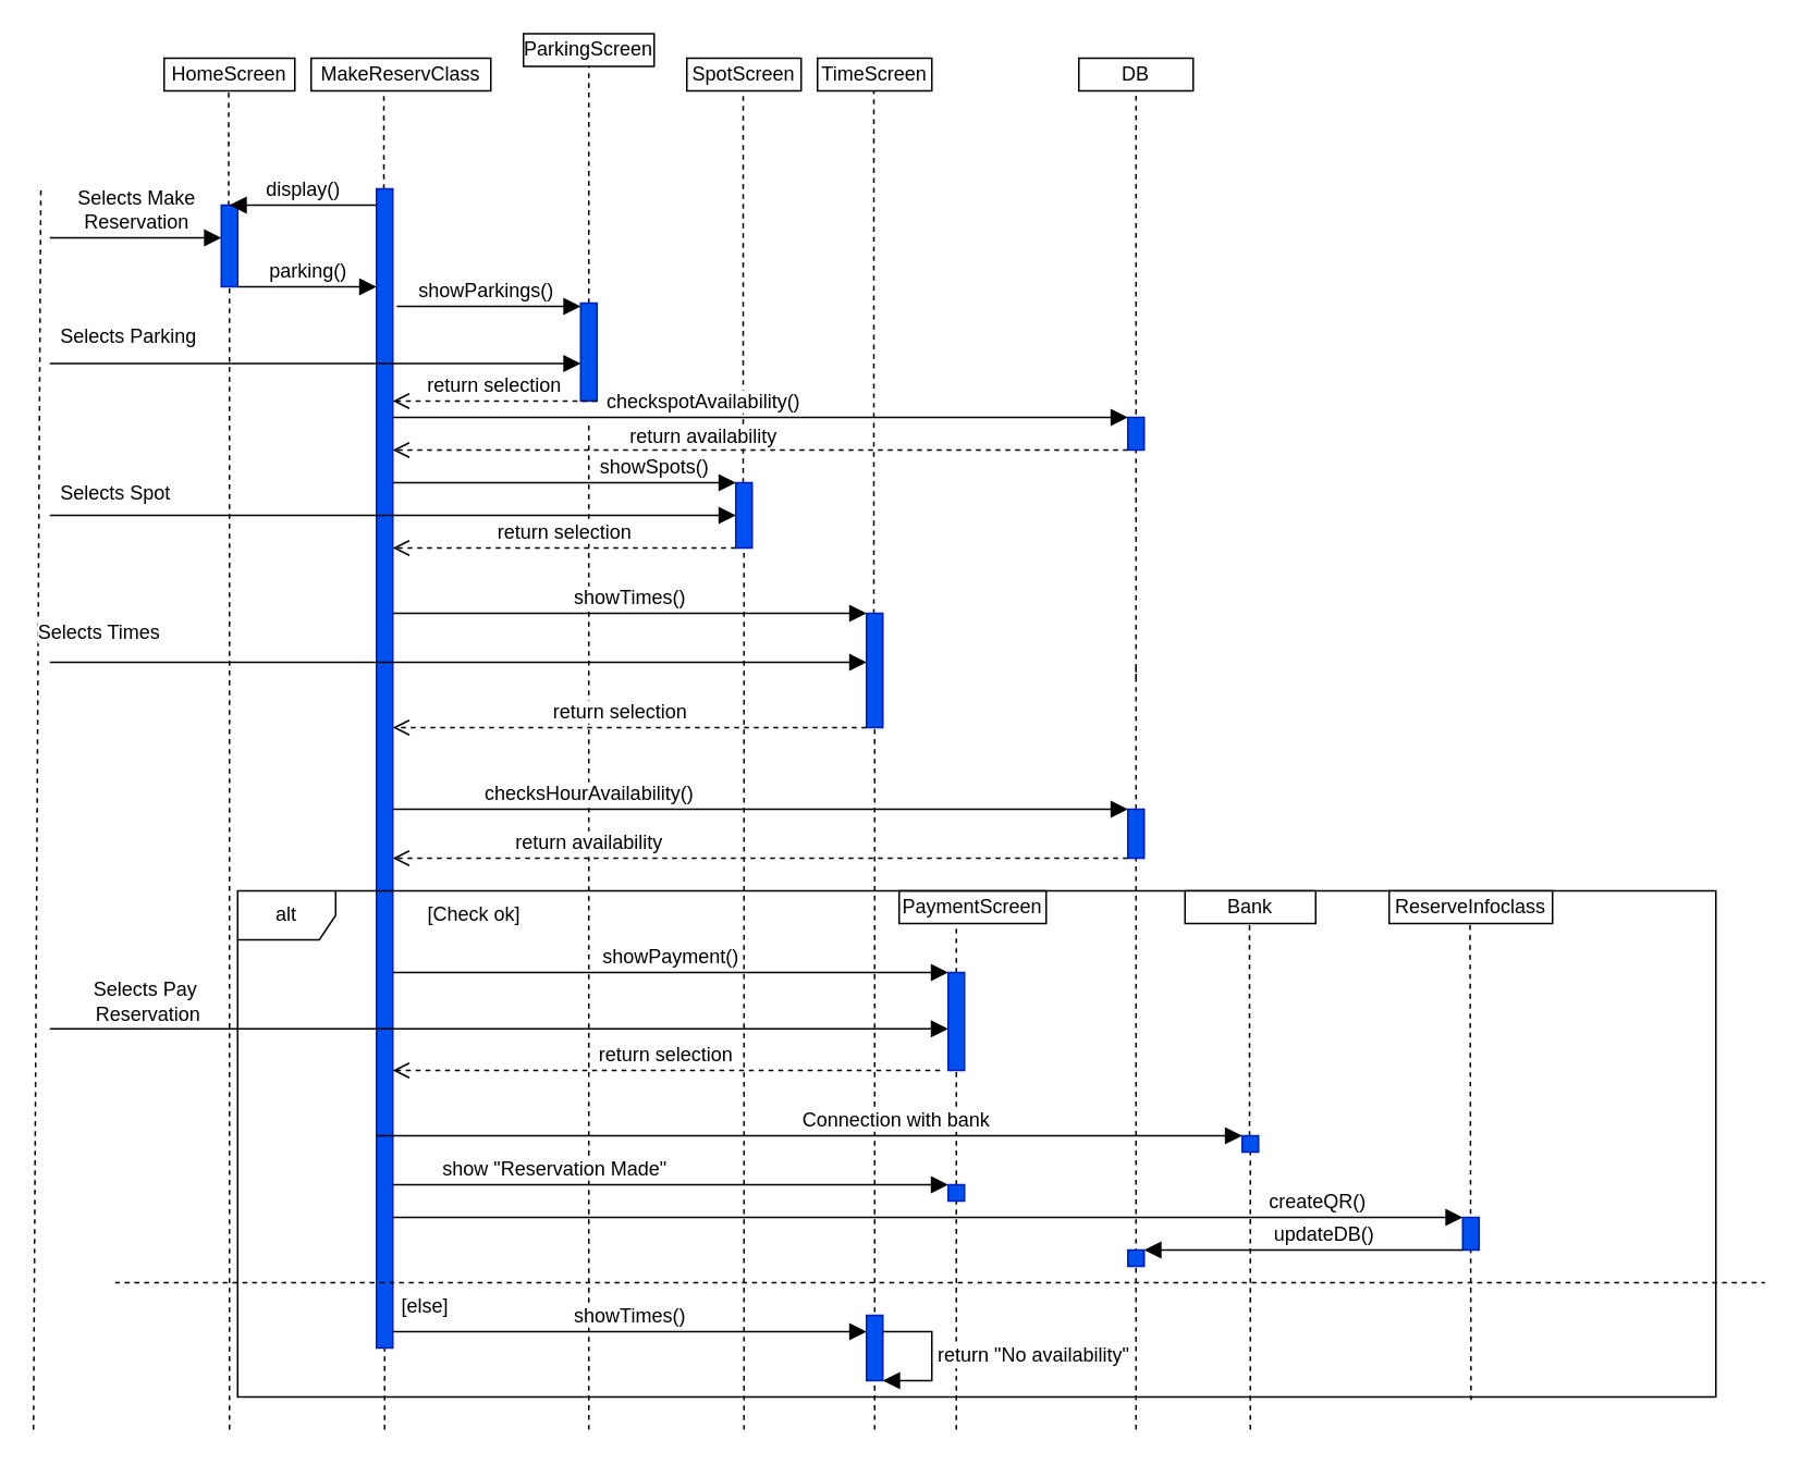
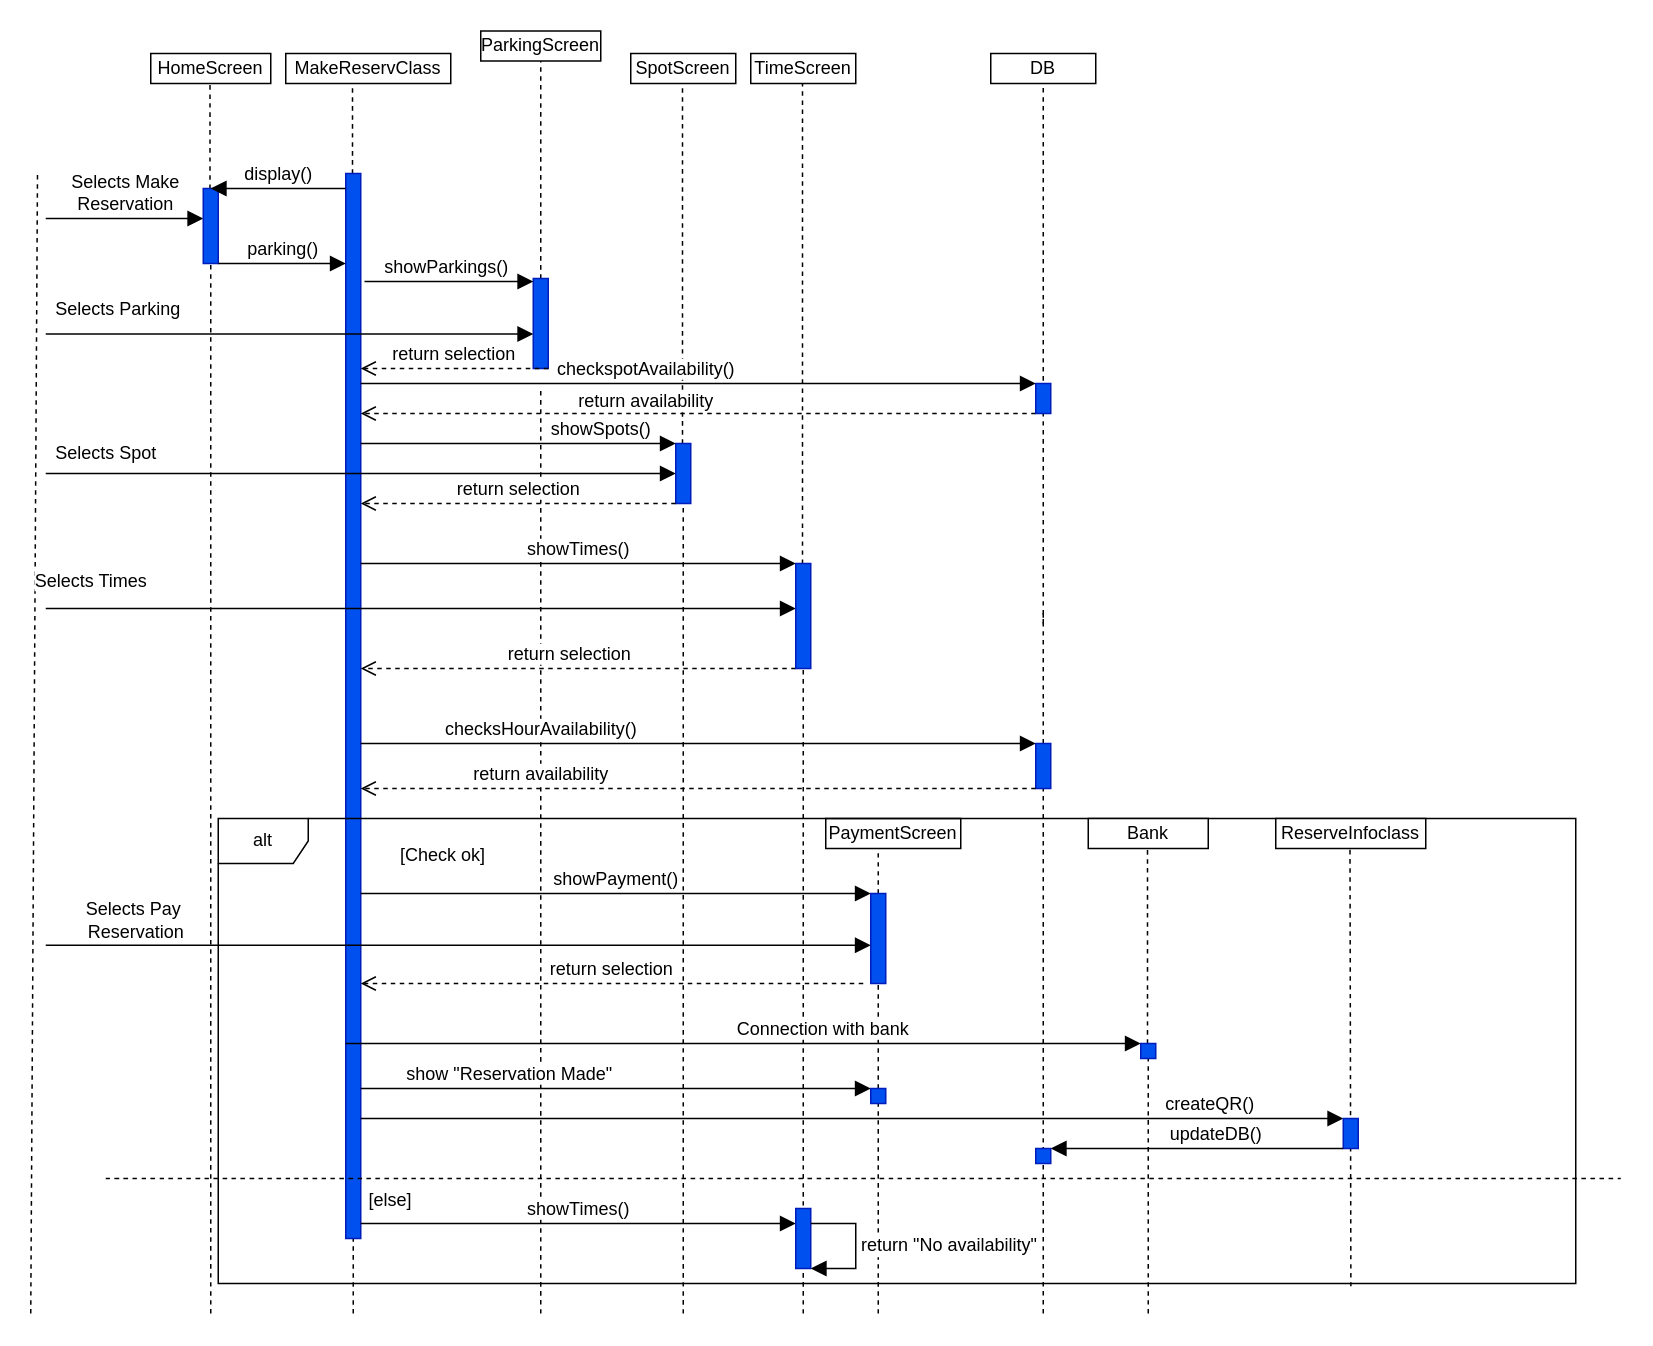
- <mxCell id="34" value="[Check ok]" style="text;html=1;align=center;verticalAlign=middle;whiteSpace=wrap;rounded=0;" parent="1" vertex="1"><mxGeometry x="260" y="545" width="60" height="30" as="geometry" /></mxCell>
+ <mxCell id="34" value="[Check ok]" style="text;html=1;align=center;verticalAlign=middle;whiteSpace=wrap;rounded=0;" parent="1" vertex="1"><mxGeometry x="265" y="555" width="60" height="30" as="geometry" /></mxCell>
